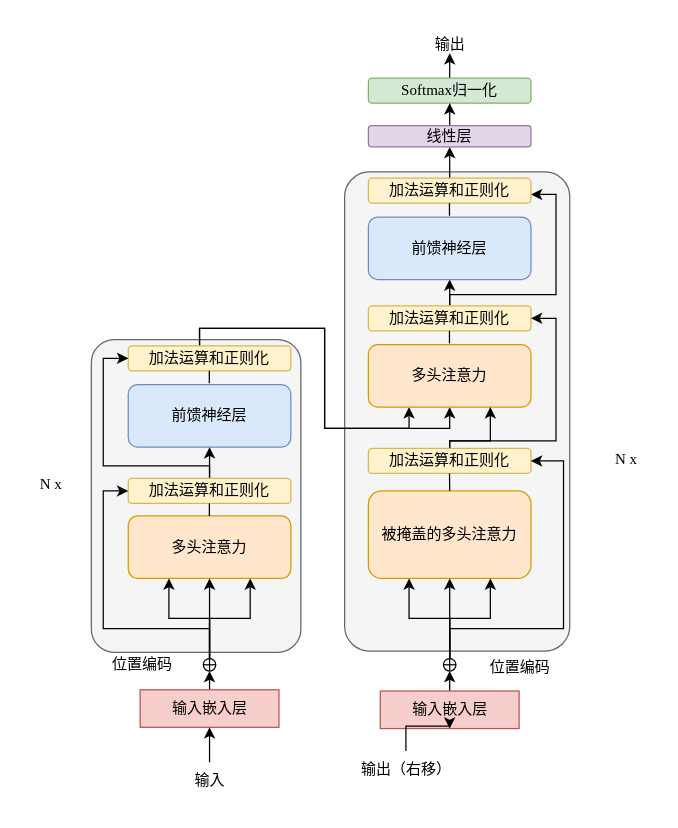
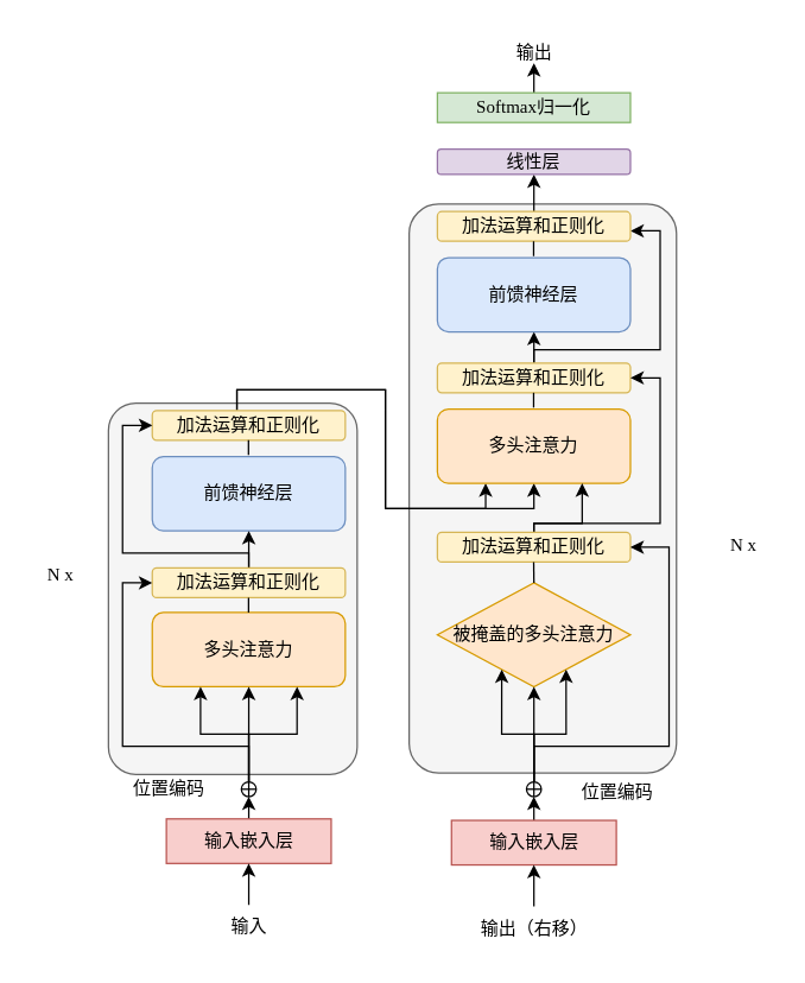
- <mxCell id="51" value="Softmax归一化" style="rounded=1;whiteSpace=wrap;html=1;fillColor=#d5e8d4;strokeColor=#82b366;fontFamily=宋体-简;" vertex="1" parent="1"><mxGeometry x="294" y="62" width="130" height="20" as="geometry" /></mxCell>
+ <mxCell id="51" value="Softmax归一化" style="whiteSpace=wrap;html=1;fillColor=#d5e8d4;strokeColor=#82b366;fontFamily=宋体-简;rounded=0;" vertex="1" parent="1"><mxGeometry x="294" y="62" width="130" height="20" as="geometry" /></mxCell>
- <mxCell id="48" style="edgeStyle=orthogonalEdgeStyle;rounded=0;orthogonalLoop=1;jettySize=auto;html=1;entryX=0.5;entryY=1;entryDx=0;entryDy=0;" edge="1" parent="1" source="49" target="51"><mxGeometry relative="1" as="geometry" /></mxCell>
- <mxCell id="31" value="被掩盖的多头注意力" style="rounded=1;whiteSpace=wrap;html=1;fillColor=#ffe6cc;strokeColor=#d79b00;fontFamily=宋体-简;" vertex="1" parent="1"><mxGeometry x="294" y="392" width="130" height="70" as="geometry" /></mxCell>
+ <mxCell id="31" value="被掩盖的多头注意力" style="rhombus;whiteSpace=wrap;html=1;fillColor=#ffe6cc;strokeColor=#d79b00;fontFamily=宋体-简;" vertex="1" parent="1"><mxGeometry x="294" y="392" width="130" height="70" as="geometry" /></mxCell>
- <mxCell id="37" value="输出（右移）" style="text;html=1;align=center;verticalAlign=middle;resizable=0;points=[];autosize=1;strokeColor=none;fillColor=none;fontFamily=宋体-简;" vertex="1" parent="1"><mxGeometry x="274" y="600" width="100" height="30" as="geometry" /></mxCell>
+ <mxCell id="37" value="输出（右移）" style="text;html=1;align=center;verticalAlign=middle;resizable=0;points=[];autosize=1;strokeColor=none;fillColor=none;fontFamily=宋体-简;" vertex="1" parent="1"><mxGeometry x="309" y="610" width="100" height="30" as="geometry" /></mxCell>
